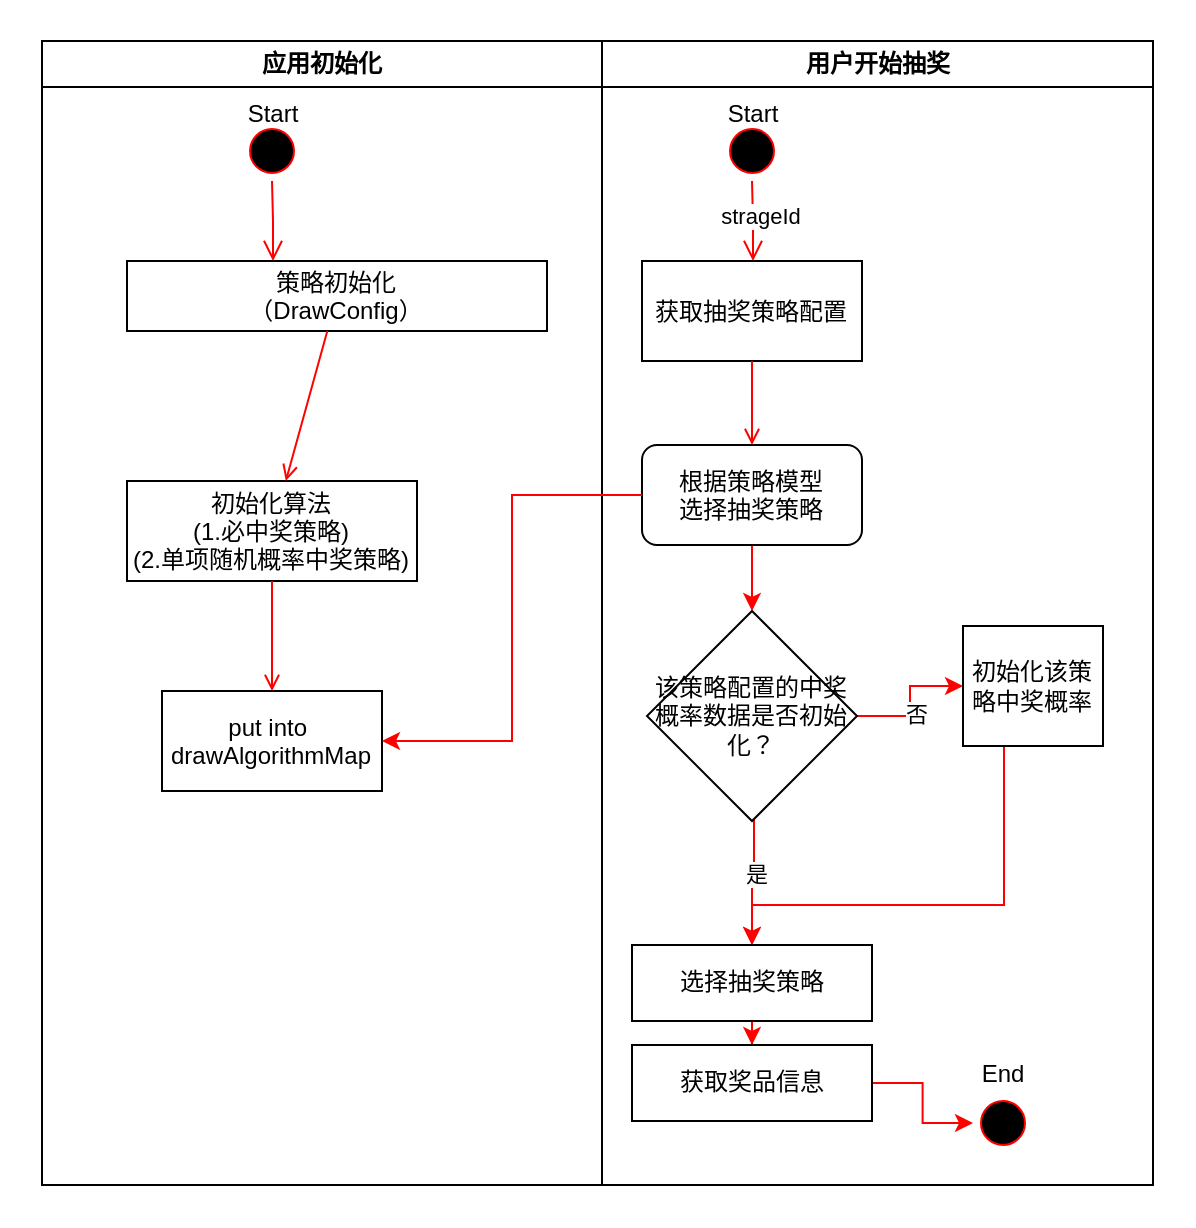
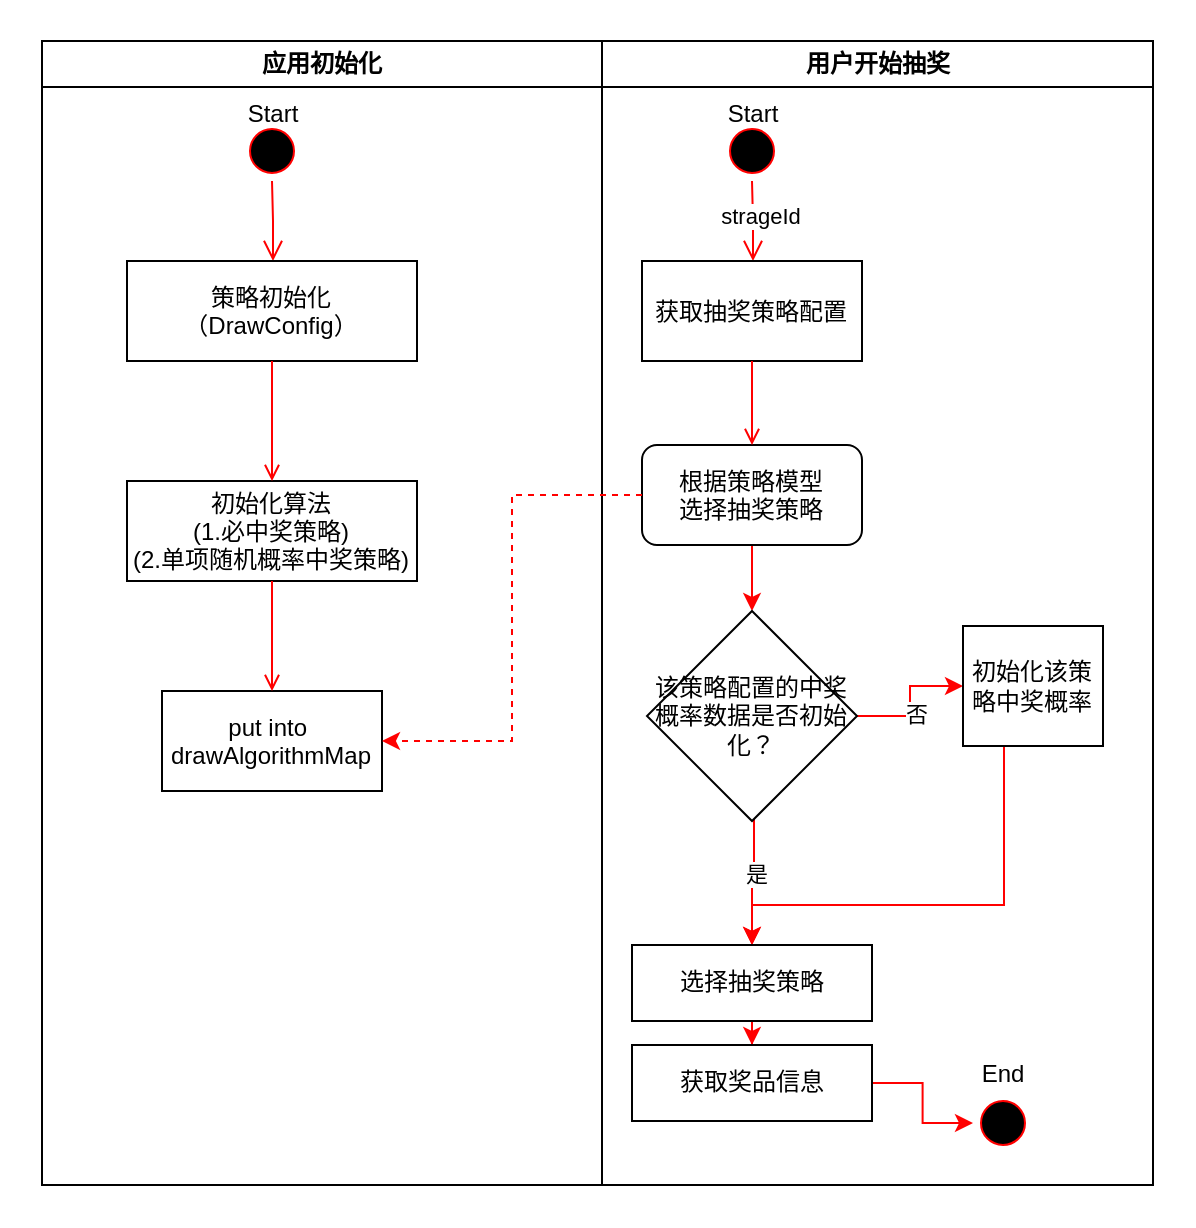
- <mxCell id="5" value="策略初始化&#10;（DrawConfig）" style="" parent="2" vertex="1"><mxGeometry x="42.5" y="110" width="210" height="35" as="geometry" /></mxCell>
+ <mxCell id="5" value="策略初始化&#10;（DrawConfig）" style="" parent="2" vertex="1"><mxGeometry x="42.5" y="110" width="145" height="50" as="geometry" /></mxCell>
- <mxCell id="33" style="edgeStyle=orthogonalEdgeStyle;rounded=0;orthogonalLoop=1;jettySize=auto;html=1;entryX=1;entryY=0.5;entryDx=0;entryDy=0;dashed=0;strokeColor=#ff0000;" edge="1" parent="1" source="17" target="8"><mxGeometry relative="1" as="geometry" /></mxCell>
+ <mxCell id="33" style="edgeStyle=orthogonalEdgeStyle;rounded=0;orthogonalLoop=1;jettySize=auto;html=1;entryX=1;entryY=0.5;entryDx=0;entryDy=0;dashed=1;strokeColor=#ff0000;" edge="1" parent="1" source="17" target="8"><mxGeometry relative="1" as="geometry" /></mxCell>
